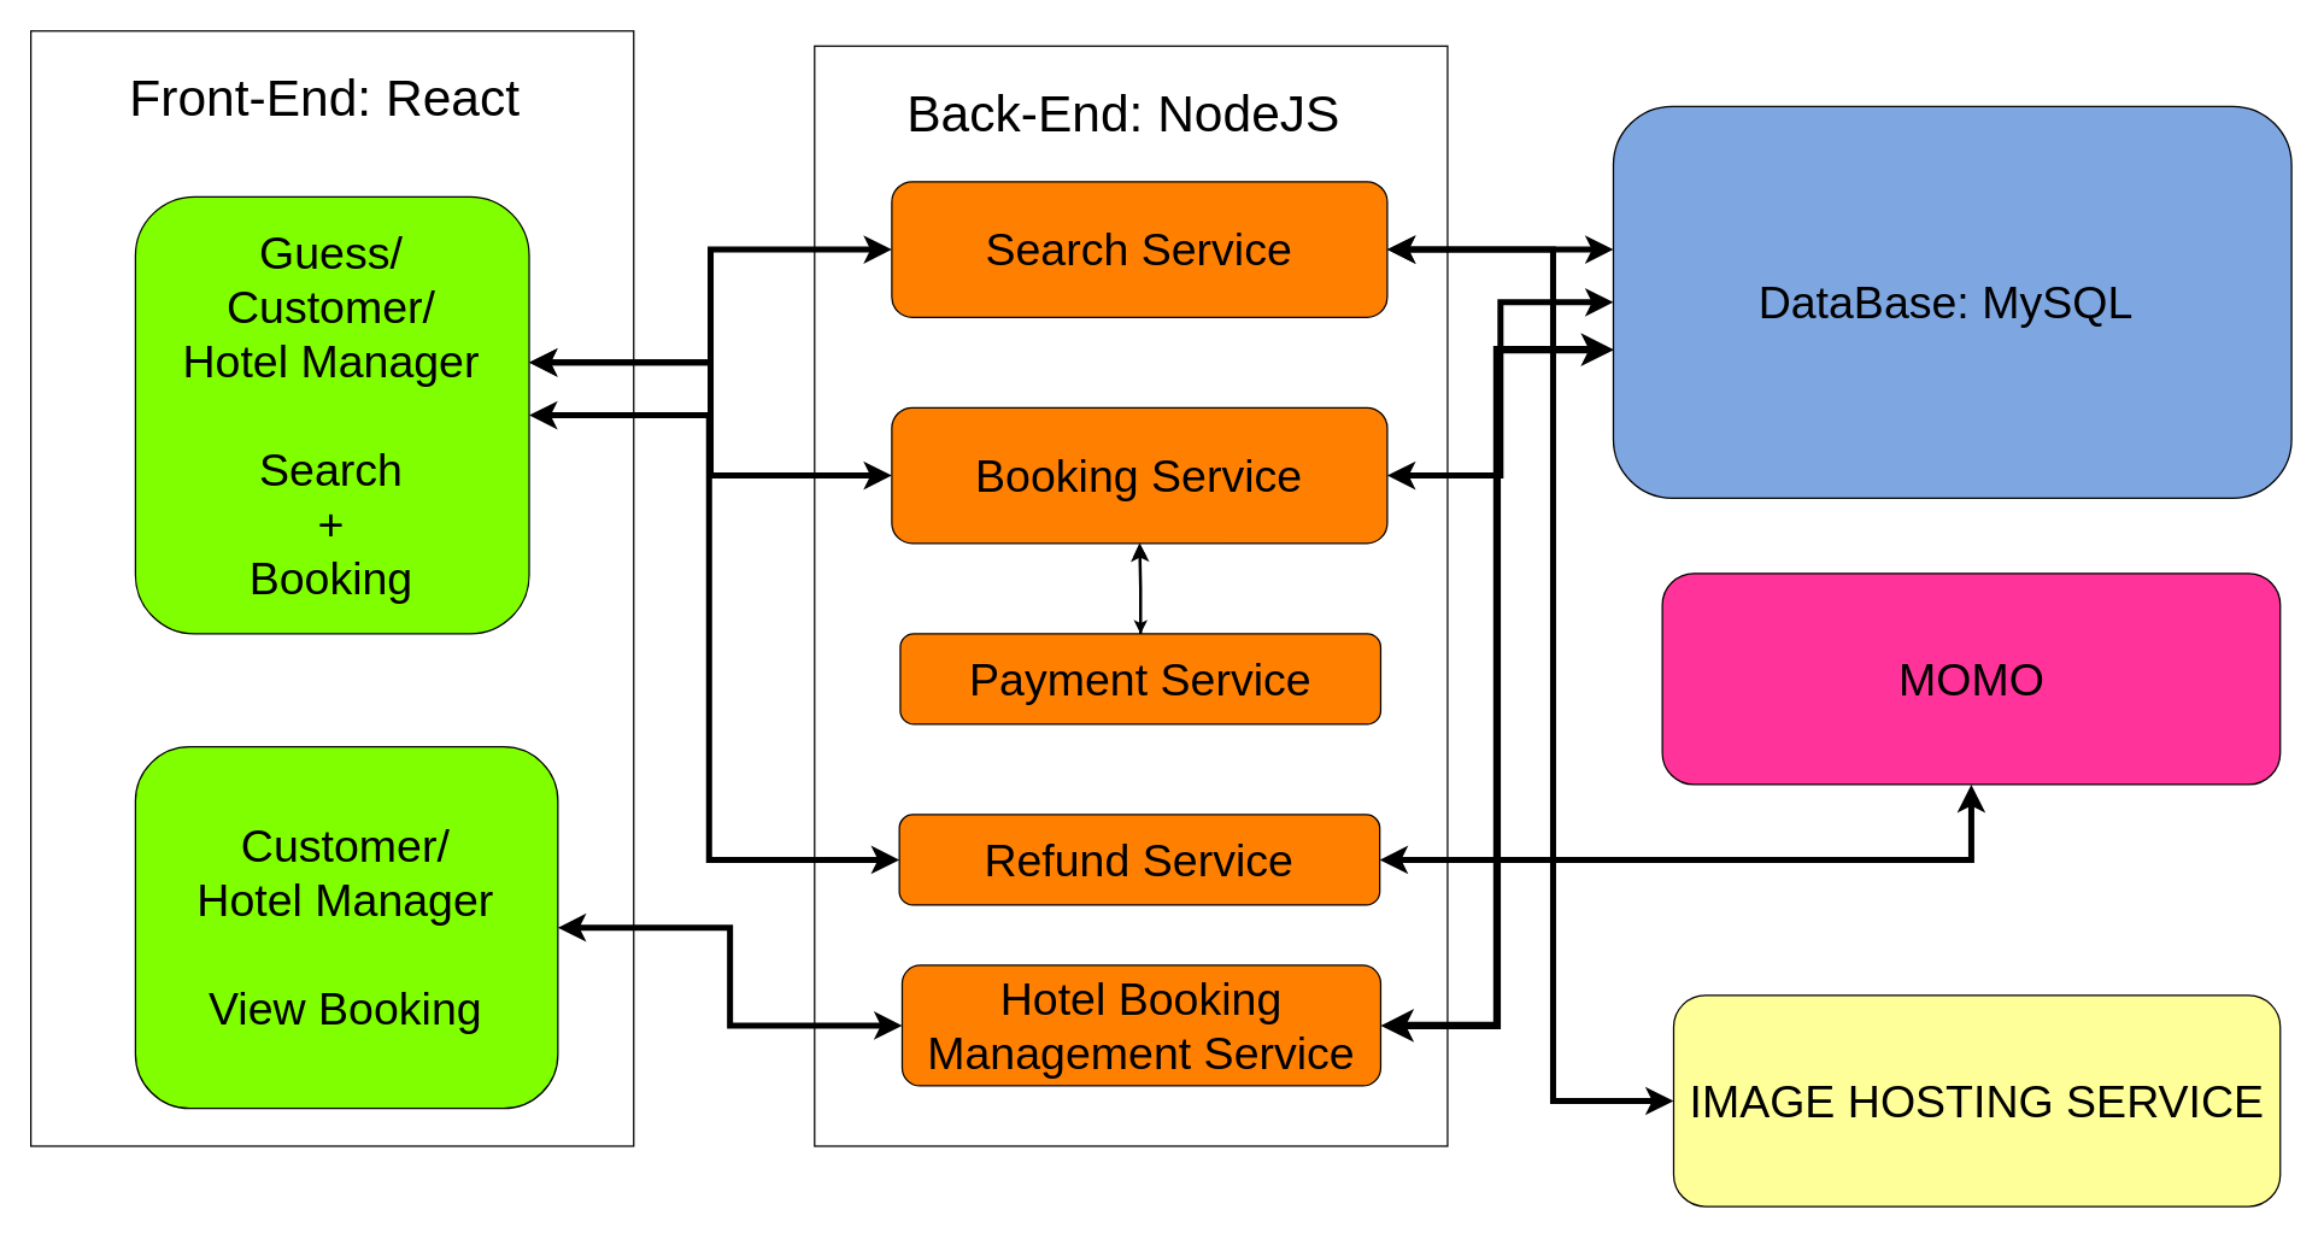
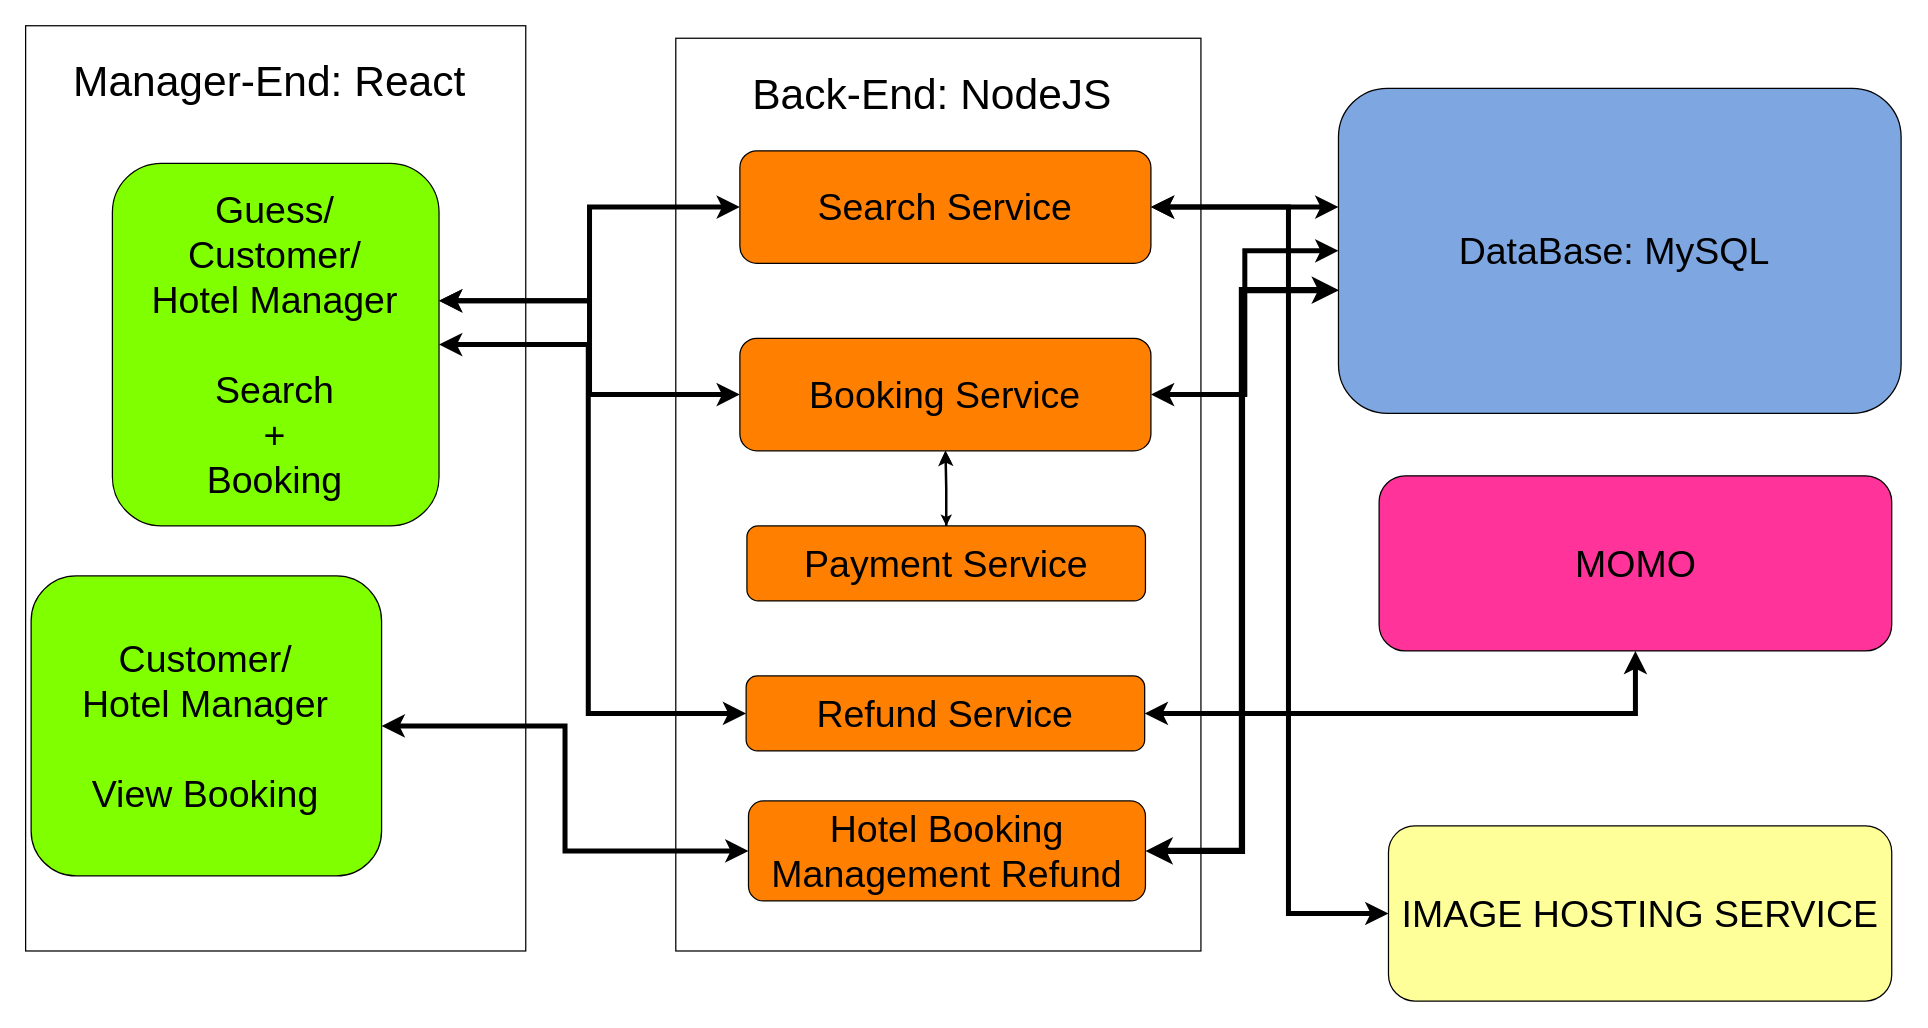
- <mxCell id="23" value="Front-End: React&amp;nbsp;" style="text;html=1;strokeColor=none;fillColor=none;align=center;verticalAlign=middle;whiteSpace=wrap;rounded=0;fontSize=34;" parent="1" vertex="1"><mxGeometry x="28.13" y="50" width="383.75" height="30" as="geometry" /></mxCell>
+ <mxCell id="23" value="Manager-End: React&amp;nbsp;" style="text;html=1;strokeColor=none;fillColor=none;align=center;verticalAlign=middle;whiteSpace=wrap;rounded=0;fontSize=34;" parent="1" vertex="1"><mxGeometry x="28.13" y="50" width="383.75" height="30" as="geometry" /></mxCell>
- <mxCell id="11" value="Customer/&lt;br style=&quot;border-color: var(--border-color);&quot;&gt;Hotel Manager&lt;br&gt;&lt;br&gt;View Booking&lt;br&gt;" style="rounded=1;whiteSpace=wrap;html=1;fontSize=30;fillColor=#80FF00;" parent="1" vertex="1"><mxGeometry x="89.39" y="495" width="280.3" height="240" as="geometry" /></mxCell>
+ <mxCell id="11" value="Customer/&lt;br style=&quot;border-color: var(--border-color);&quot;&gt;Hotel Manager&lt;br&gt;&lt;br&gt;View Booking&lt;br&gt;" style="rounded=1;whiteSpace=wrap;html=1;fontSize=30;fillColor=#80FF00;" parent="1" vertex="1"><mxGeometry x="24.39" y="460" width="280.3" height="240" as="geometry" /></mxCell>
- <mxCell id="21" value="Hotel Booking Management Service" style="rounded=1;whiteSpace=wrap;html=1;fontSize=30;fillColor=#FF8000;" parent="1" vertex="1"><mxGeometry x="598.13" y="640" width="317.5" height="80" as="geometry" /></mxCell>
+ <mxCell id="21" value="Hotel Booking Management Refund" style="rounded=1;whiteSpace=wrap;html=1;fontSize=30;fillColor=#FF8000;" parent="1" vertex="1"><mxGeometry x="598.13" y="640" width="317.5" height="80" as="geometry" /></mxCell>
